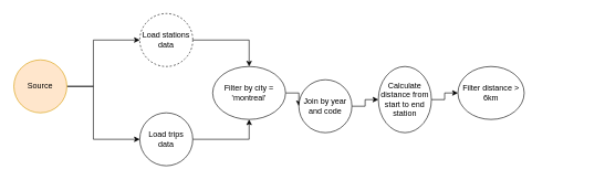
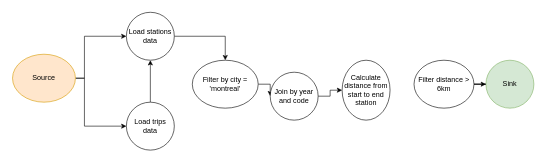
- <mxCell id="6" value="Load stations data" style="ellipse;whiteSpace=wrap;html=1;aspect=fixed;dashed=1;" parent="1" vertex="1"><mxGeometry x="210" y="20" width="80" height="80" as="geometry" /></mxCell>
+ <mxCell id="6" value="Load stations data" style="ellipse;whiteSpace=wrap;html=1;aspect=fixed;" parent="1" vertex="1"><mxGeometry x="210" y="20" width="80" height="80" as="geometry" /></mxCell>
- <mxCell id="4" value="Source" style="ellipse;whiteSpace=wrap;html=1;aspect=fixed;fillColor=#ffe6cc;strokeColor=#d79b00;" parent="1" vertex="1"><mxGeometry x="20" y="90" width="80" height="80" as="geometry" /></mxCell>
+ <mxCell id="4" value="Source" style="ellipse;whiteSpace=wrap;html=1;aspect=fixed;fillColor=#ffe6cc;strokeColor=#d79b00;" parent="1" vertex="1"><mxGeometry x="20" y="90" width="105" height="80" as="geometry" /></mxCell>
- <mxCell id="14" value="" style="edgeStyle=orthogonalEdgeStyle;rounded=0;orthogonalLoop=1;jettySize=auto;html=1;" parent="1" source="15" target="17" edge="1"><mxGeometry relative="1" as="geometry" /></mxCell>
+ <mxCell id="16" value="" style="edgeStyle=orthogonalEdgeStyle;rounded=0;orthogonalLoop=1;jettySize=auto;html=1;" parent="1" source="17" target="13" edge="1"><mxGeometry relative="1" as="geometry" /></mxCell>
+ <mxCell id="13" value="Sink" style="ellipse;whiteSpace=wrap;html=1;aspect=fixed;fillColor=#d5e8d4;strokeColor=#82b366;" parent="1" vertex="1"><mxGeometry x="810" y="100" width="80" height="80" as="geometry" /></mxCell>
- <mxCell id="7" style="edgeStyle=orthogonalEdgeStyle;rounded=0;orthogonalLoop=1;jettySize=auto;html=1;entryX=0.5;entryY=1;entryDx=0;entryDy=0;" parent="1" source="8" target="10" edge="1"><mxGeometry relative="1" as="geometry" /></mxCell>
+ <mxCell id="7" style="edgeStyle=orthogonalEdgeStyle;rounded=0;orthogonalLoop=1;jettySize=auto;html=1;" parent="1" source="8" target="6" edge="1"><mxGeometry relative="1" as="geometry" /></mxCell>
